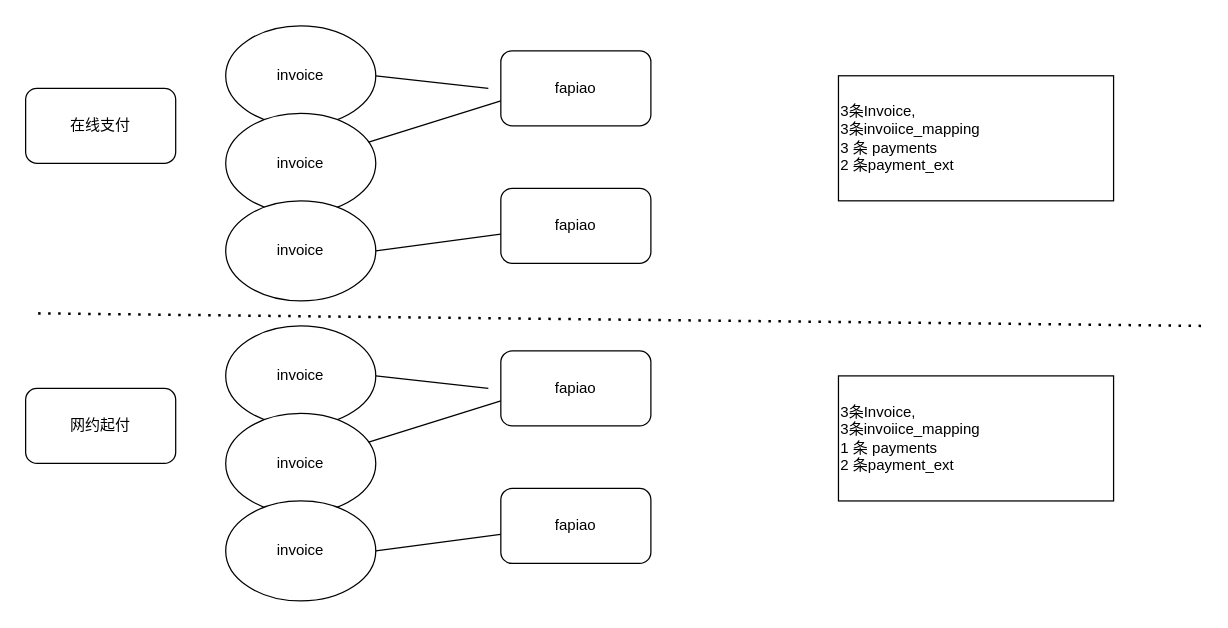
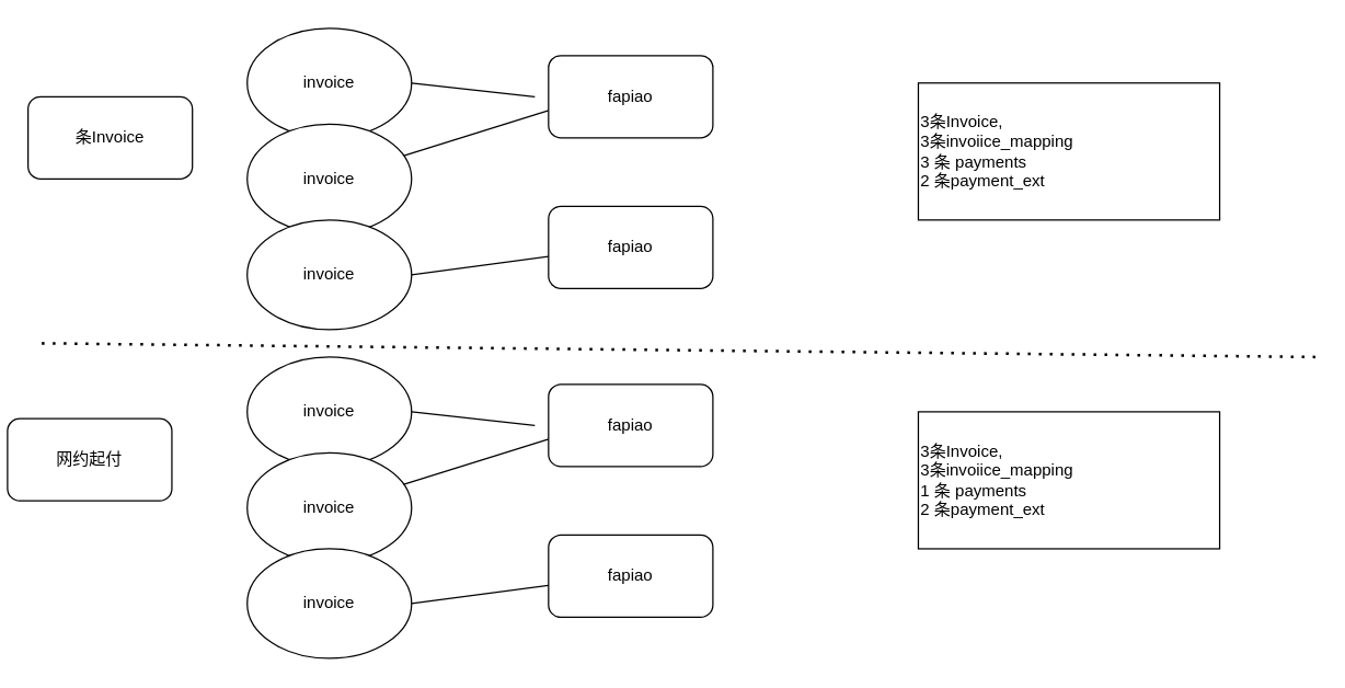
- <mxCell id="21" value="在线支付" style="rounded=1;whiteSpace=wrap;html=1;" vertex="1" parent="1"><mxGeometry x="20" y="70" width="120" height="60" as="geometry" /></mxCell>
+ <mxCell id="21" value="条Invoice" style="rounded=1;whiteSpace=wrap;html=1;" vertex="1" parent="1"><mxGeometry x="20" y="70" width="120" height="60" as="geometry" /></mxCell>
- <mxCell id="22" value="网约起付" style="rounded=1;whiteSpace=wrap;html=1;" vertex="1" parent="1"><mxGeometry x="20" y="310" width="120" height="60" as="geometry" /></mxCell>
+ <mxCell id="22" value="网约起付" style="rounded=1;whiteSpace=wrap;html=1;" vertex="1" parent="1"><mxGeometry x="5" y="305" width="120" height="60" as="geometry" /></mxCell>
